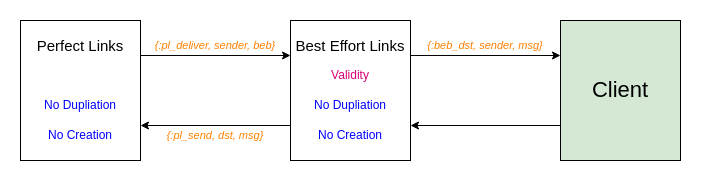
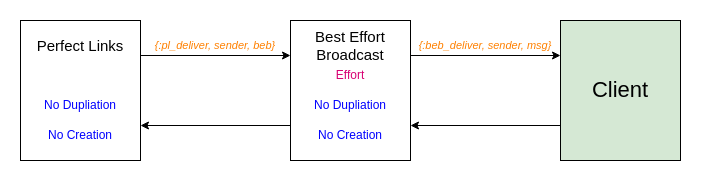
- <mxCell id="9" value="Best Effort Links" style="text;html=1;strokeColor=none;fillColor=none;align=center;verticalAlign=middle;whiteSpace=wrap;rounded=0;fontSize=15;" vertex="1" parent="1"><mxGeometry x="290" y="30" width="120" height="30" as="geometry" /></mxCell>
+ <mxCell id="9" value="Best Effort Broadcast" style="text;html=1;strokeColor=none;fillColor=none;align=center;verticalAlign=middle;whiteSpace=wrap;rounded=0;fontSize=15;" vertex="1" parent="1"><mxGeometry x="290" y="30" width="120" height="30" as="geometry" /></mxCell>
- <mxCell id="18" value="{:beb_dst, sender, msg}" style="text;html=1;strokeColor=none;fillColor=none;align=center;verticalAlign=middle;whiteSpace=wrap;rounded=0;fontSize=11;fontColor=#FF8000;fontStyle=2" vertex="1" parent="1"><mxGeometry x="410" y="30" width="150" height="30" as="geometry" /></mxCell>
+ <mxCell id="18" value="{:beb_deliver, sender, msg}" style="text;html=1;strokeColor=none;fillColor=none;align=center;verticalAlign=middle;whiteSpace=wrap;rounded=0;fontSize=11;fontColor=#FF8000;fontStyle=2" vertex="1" parent="1"><mxGeometry x="410" y="30" width="150" height="30" as="geometry" /></mxCell>
- <mxCell id="10" value="Validity" style="text;html=1;strokeColor=none;fillColor=none;align=center;verticalAlign=middle;whiteSpace=wrap;rounded=0;fontColor=#D80073;" vertex="1" parent="1"><mxGeometry x="290" y="60" width="120" height="30" as="geometry" /></mxCell>
+ <mxCell id="10" value="Effort" style="text;html=1;strokeColor=none;fillColor=none;align=center;verticalAlign=middle;whiteSpace=wrap;rounded=0;fontColor=#D80073;" vertex="1" parent="1"><mxGeometry x="290" y="60" width="120" height="30" as="geometry" /></mxCell>
- <mxCell id="17" value="{:pl_send, dst, msg}" style="text;html=1;strokeColor=none;fillColor=none;align=center;verticalAlign=middle;whiteSpace=wrap;rounded=0;fontSize=11;fontColor=#FF8000;fontStyle=2" vertex="1" parent="1"><mxGeometry x="160" y="120" width="110" height="30" as="geometry" /></mxCell>
